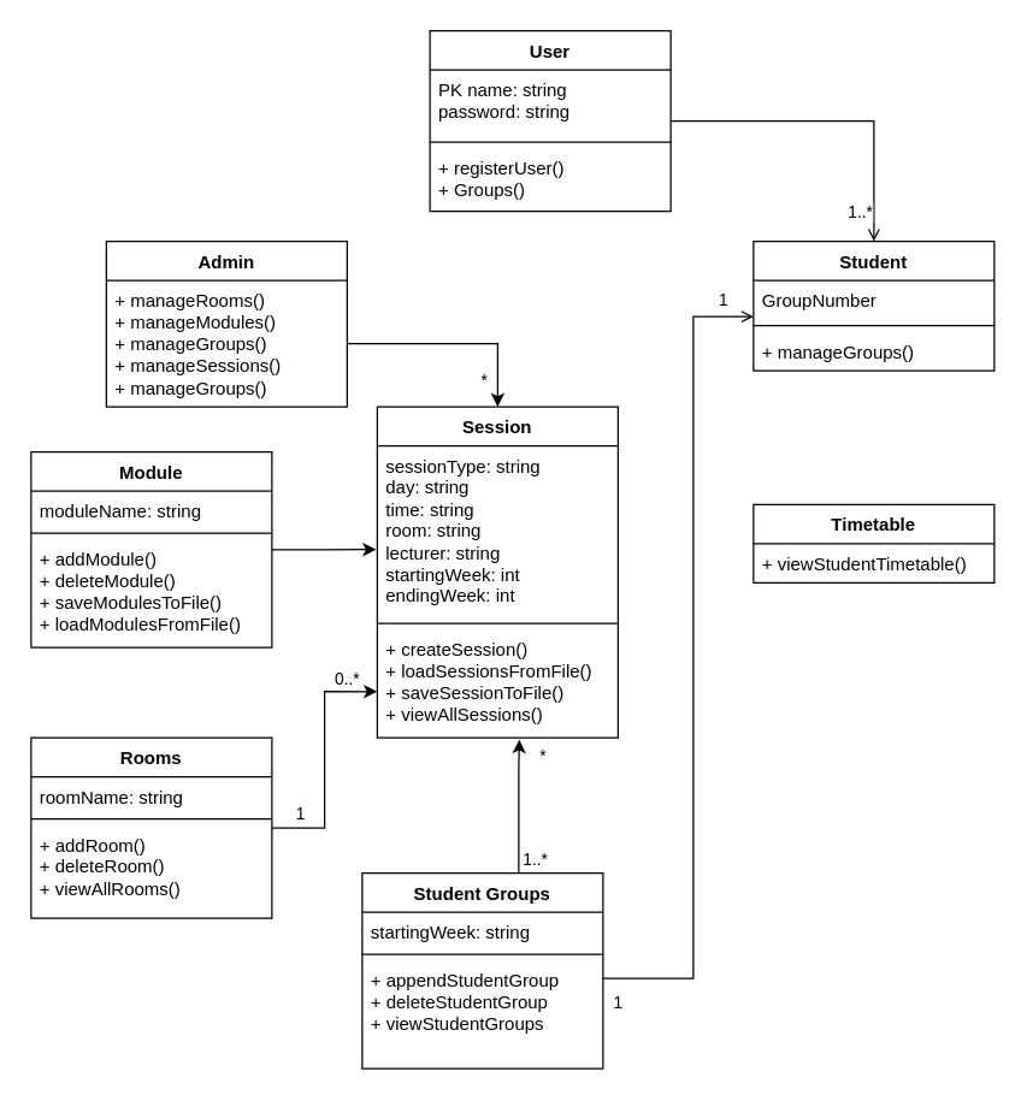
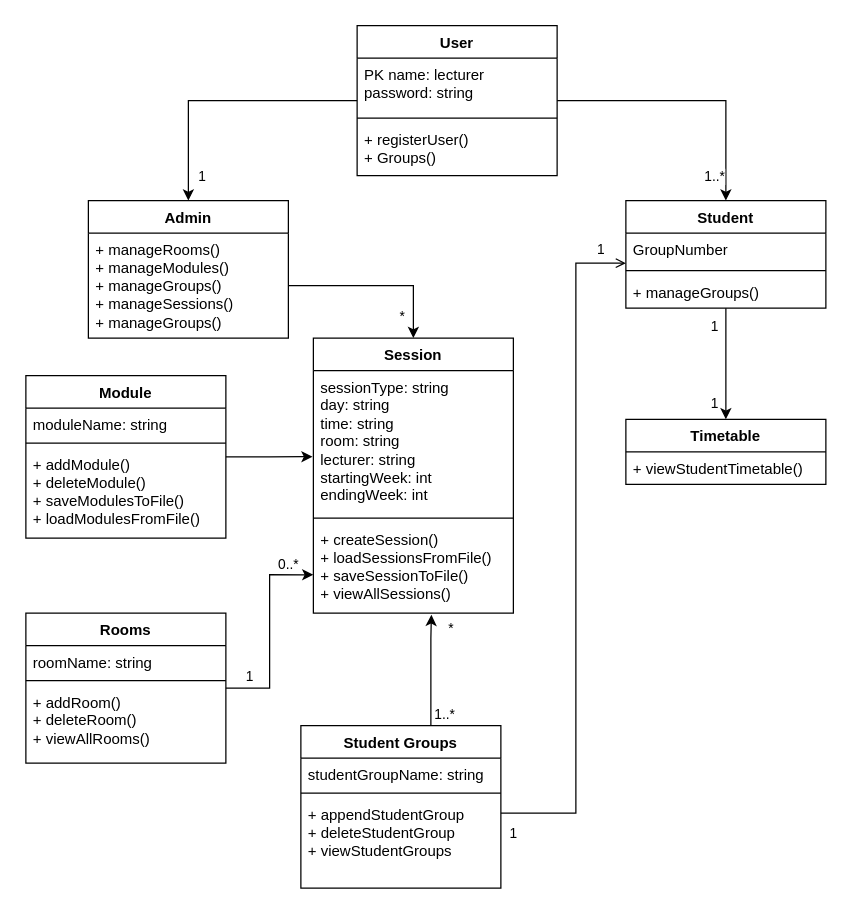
- <mxCell id="14" value="PK name: string&lt;div&gt;password: string&lt;/div&gt;" style="text;strokeColor=none;fillColor=none;align=left;verticalAlign=top;spacingLeft=4;spacingRight=4;overflow=hidden;rotatable=0;points=[[0,0.5],[1,0.5]];portConstraint=eastwest;whiteSpace=wrap;html=1;" vertex="1" parent="13"><mxGeometry y="26" width="160" height="44" as="geometry" /></mxCell>
+ <mxCell id="14" value="PK name: lecturer&lt;div&gt;password: string&lt;/div&gt;" style="text;strokeColor=none;fillColor=none;align=left;verticalAlign=top;spacingLeft=4;spacingRight=4;overflow=hidden;rotatable=0;points=[[0,0.5],[1,0.5]];portConstraint=eastwest;whiteSpace=wrap;html=1;" vertex="1" parent="13"><mxGeometry y="26" width="160" height="44" as="geometry" /></mxCell>
+ <mxCell id="9" style="edgeStyle=orthogonalEdgeStyle;rounded=0;orthogonalLoop=1;jettySize=auto;html=1;" edge="1" parent="1" source="13" target="17"><mxGeometry relative="1" as="geometry" /></mxCell>
+ <mxCell id="10" value="1" style="edgeLabel;html=1;align=center;verticalAlign=middle;resizable=0;points=[];" vertex="1" connectable="0" parent="9"><mxGeometry x="0.797" y="1" relative="1" as="geometry"><mxPoint x="9" y="2" as="offset" /></mxGeometry></mxCell>
- <mxCell id="11" style="edgeStyle=orthogonalEdgeStyle;rounded=0;orthogonalLoop=1;jettySize=auto;html=1;entryX=0.5;entryY=0;entryDx=0;entryDy=0;endArrow=open;" edge="1" parent="1" source="13" target="5"><mxGeometry relative="1" as="geometry" /></mxCell>
+ <mxCell id="11" style="edgeStyle=orthogonalEdgeStyle;rounded=0;orthogonalLoop=1;jettySize=auto;html=1;entryX=0.5;entryY=0;entryDx=0;entryDy=0;" edge="1" parent="1" source="13" target="5"><mxGeometry relative="1" as="geometry" /></mxCell>
+ <mxCell id="2" style="edgeStyle=orthogonalEdgeStyle;rounded=0;orthogonalLoop=1;jettySize=auto;html=1;" edge="1" parent="1" source="5" target="27"><mxGeometry relative="1" as="geometry" /></mxCell>
+ <mxCell id="3" value="1" style="edgeLabel;html=1;align=center;verticalAlign=middle;resizable=0;points=[];" vertex="1" connectable="0" parent="2"><mxGeometry x="-0.766" y="1" relative="1" as="geometry"><mxPoint x="-11" y="4" as="offset" /></mxGeometry></mxCell>
+ <mxCell id="4" value="1" style="edgeLabel;html=1;align=center;verticalAlign=middle;resizable=0;points=[];" vertex="1" connectable="0" parent="2"><mxGeometry x="0.429" y="1" relative="1" as="geometry"><mxPoint x="-11" y="11" as="offset" /></mxGeometry></mxCell>
- <mxCell id="36" value="startingWeek: string" style="text;strokeColor=none;fillColor=none;align=left;verticalAlign=top;spacingLeft=4;spacingRight=4;overflow=hidden;rotatable=0;points=[[0,0.5],[1,0.5]];portConstraint=eastwest;whiteSpace=wrap;html=1;" vertex="1" parent="35"><mxGeometry y="26" width="160" height="24" as="geometry" /></mxCell>
+ <mxCell id="36" value="studentGroupName: string" style="text;strokeColor=none;fillColor=none;align=left;verticalAlign=top;spacingLeft=4;spacingRight=4;overflow=hidden;rotatable=0;points=[[0,0.5],[1,0.5]];portConstraint=eastwest;whiteSpace=wrap;html=1;" vertex="1" parent="35"><mxGeometry y="26" width="160" height="24" as="geometry" /></mxCell>
